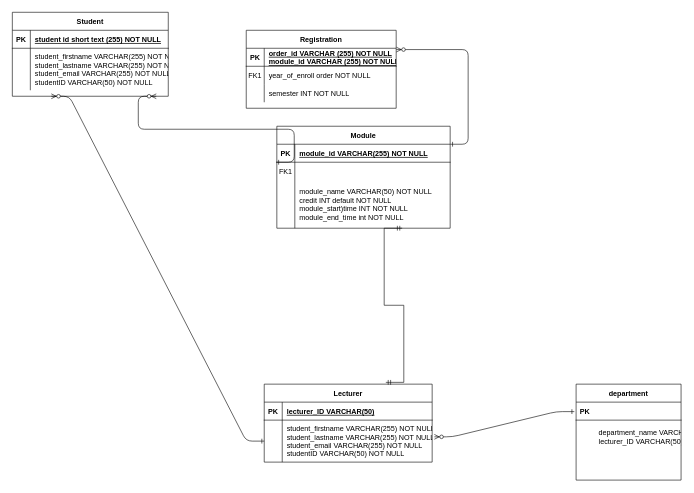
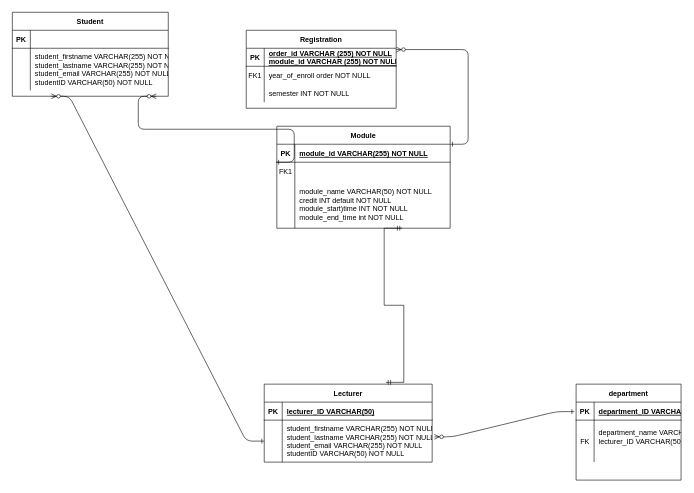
- <mxCell id="25" value="student id short text (255) NOT NULL" style="shape=partialRectangle;overflow=hidden;connectable=0;fillColor=none;top=0;left=0;bottom=0;right=0;align=left;spacingLeft=6;fontStyle=5;" parent="23" vertex="1"><mxGeometry x="30" width="230" height="30" as="geometry"><mxRectangle width="230" height="30" as="alternateBounds" /></mxGeometry></mxCell>
+ <mxCell id="39" value="department_ID VARCHAR(50)" style="shape=partialRectangle;overflow=hidden;connectable=0;fillColor=none;top=0;left=0;bottom=0;right=0;align=left;spacingLeft=6;fontStyle=5;" parent="37" vertex="1"><mxGeometry x="30" width="145" height="30" as="geometry"><mxRectangle width="145" height="30" as="alternateBounds" /></mxGeometry></mxCell>
+ <mxCell id="41" value="FK" style="shape=partialRectangle;overflow=hidden;connectable=0;fillColor=none;top=0;left=0;bottom=0;right=0;" parent="40" vertex="1"><mxGeometry width="30" height="70" as="geometry"><mxRectangle width="30" height="70" as="alternateBounds" /></mxGeometry></mxCell>
